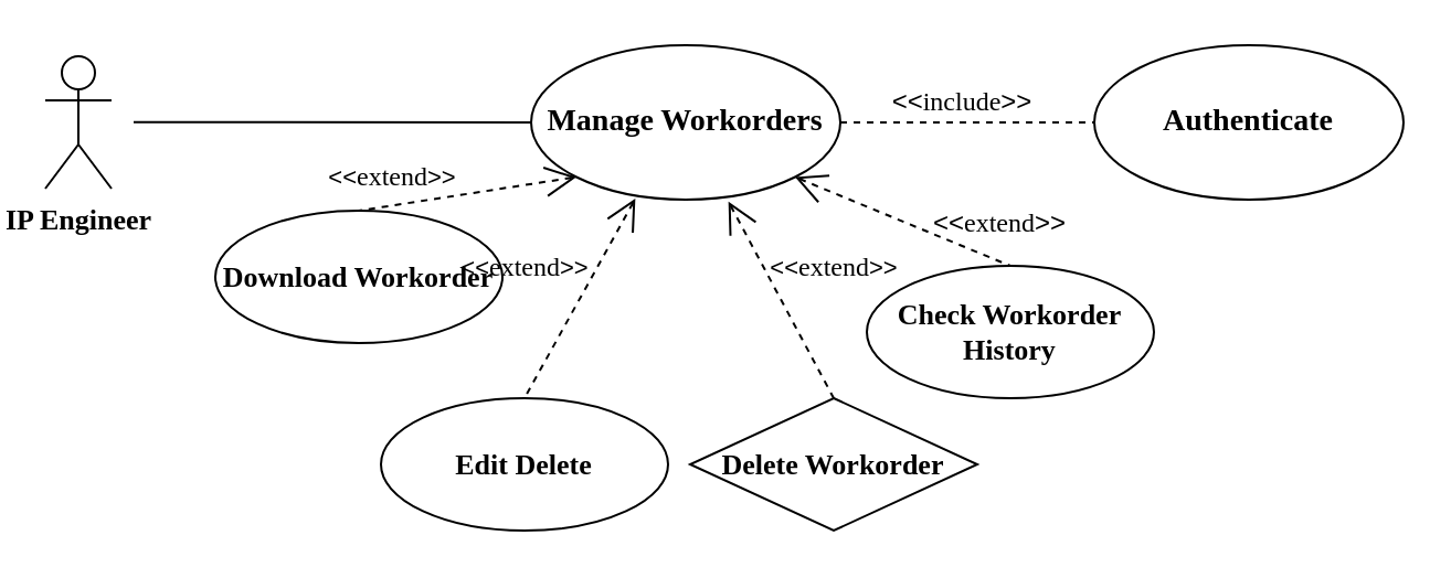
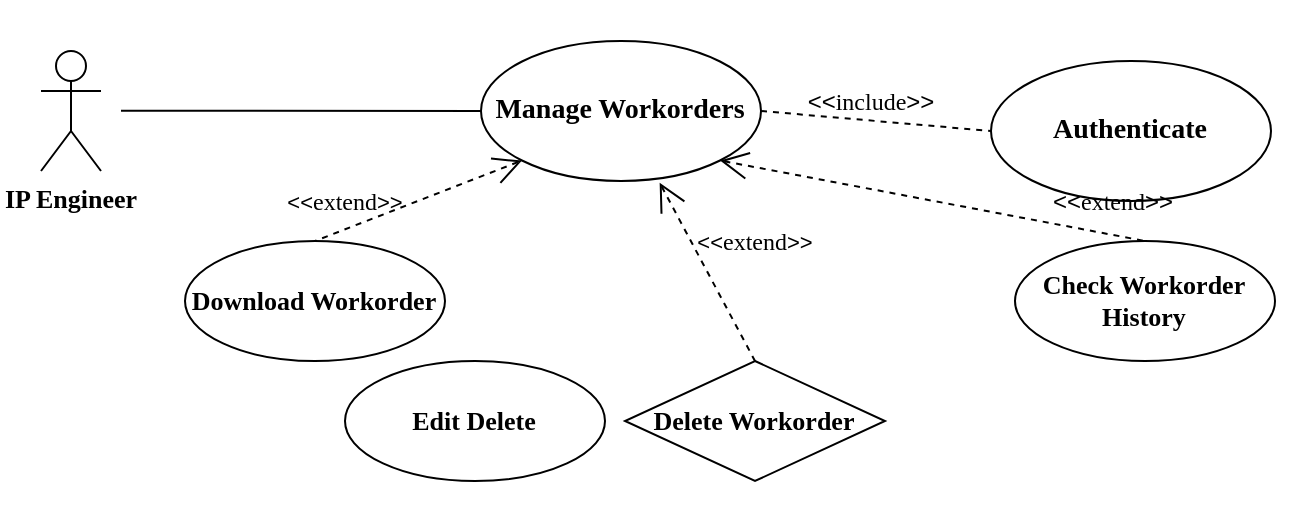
- <mxCell id="9" value="&lt;font face=&quot;Old Standard TT&quot;&gt;&lt;span style=&quot;font-size: 14px&quot;&gt;&lt;b&gt;Authenticate&lt;/b&gt;&lt;/span&gt;&lt;/font&gt;" style="ellipse;whiteSpace=wrap;html=1;fillColor=none;" vertex="1" parent="1"><mxGeometry x="495" y="20" width="140" height="70" as="geometry" /></mxCell>
+ <mxCell id="9" value="&lt;font face=&quot;Old Standard TT&quot;&gt;&lt;span style=&quot;font-size: 14px&quot;&gt;&lt;b&gt;Authenticate&lt;/b&gt;&lt;/span&gt;&lt;/font&gt;" style="ellipse;whiteSpace=wrap;html=1;fillColor=none;" vertex="1" parent="1"><mxGeometry x="495" y="30" width="140" height="70" as="geometry" /></mxCell>
- <mxCell id="4" value="&lt;font face=&quot;Old Standard TT&quot; size=&quot;1&quot;&gt;&lt;b style=&quot;font-size: 13px&quot;&gt;Download Workorder&lt;/b&gt;&lt;/font&gt;" style="ellipse;whiteSpace=wrap;html=1;fillColor=none;" vertex="1" parent="1"><mxGeometry x="97" y="95" width="130" height="60" as="geometry" /></mxCell>
+ <mxCell id="4" value="&lt;font face=&quot;Old Standard TT&quot; size=&quot;1&quot;&gt;&lt;b style=&quot;font-size: 13px&quot;&gt;Download Workorder&lt;/b&gt;&lt;/font&gt;" style="ellipse;whiteSpace=wrap;html=1;fillColor=none;" vertex="1" parent="1"><mxGeometry x="92" y="120" width="130" height="60" as="geometry" /></mxCell>
- <mxCell id="13" value="&amp;lt;&amp;lt;&lt;font face=&quot;Old Standard TT&quot; style=&quot;font-size: 12px&quot;&gt;extend&lt;/font&gt;&amp;gt;&amp;gt;" style="edgeStyle=none;html=1;startArrow=open;endArrow=none;startSize=12;verticalAlign=bottom;dashed=1;labelBackgroundColor=none;entryX=0.5;entryY=0;entryDx=0;entryDy=0;exitX=0.337;exitY=0.993;exitDx=0;exitDy=0;exitPerimeter=0;" edge="1" parent="1" source="2" target="11"><mxGeometry x="0.155" y="-24" width="160" relative="1" as="geometry"><mxPoint x="270.503" y="89.749" as="sourcePoint" /><mxPoint x="167" y="130" as="targetPoint" /><mxPoint as="offset" /></mxGeometry></mxCell>
- <mxCell id="3" value="&lt;b&gt;&lt;font face=&quot;Old Standard TT&quot; style=&quot;font-size: 13px&quot;&gt;Check Workorder History&lt;/font&gt;&lt;/b&gt;" style="ellipse;whiteSpace=wrap;html=1;fillColor=none;" vertex="1" parent="1"><mxGeometry x="392" y="120" width="130" height="60" as="geometry" /></mxCell>
+ <mxCell id="3" value="&lt;b&gt;&lt;font face=&quot;Old Standard TT&quot; style=&quot;font-size: 13px&quot;&gt;Check Workorder History&lt;/font&gt;&lt;/b&gt;" style="ellipse;whiteSpace=wrap;html=1;fillColor=none;" vertex="1" parent="1"><mxGeometry x="507" y="120" width="130" height="60" as="geometry" /></mxCell>
